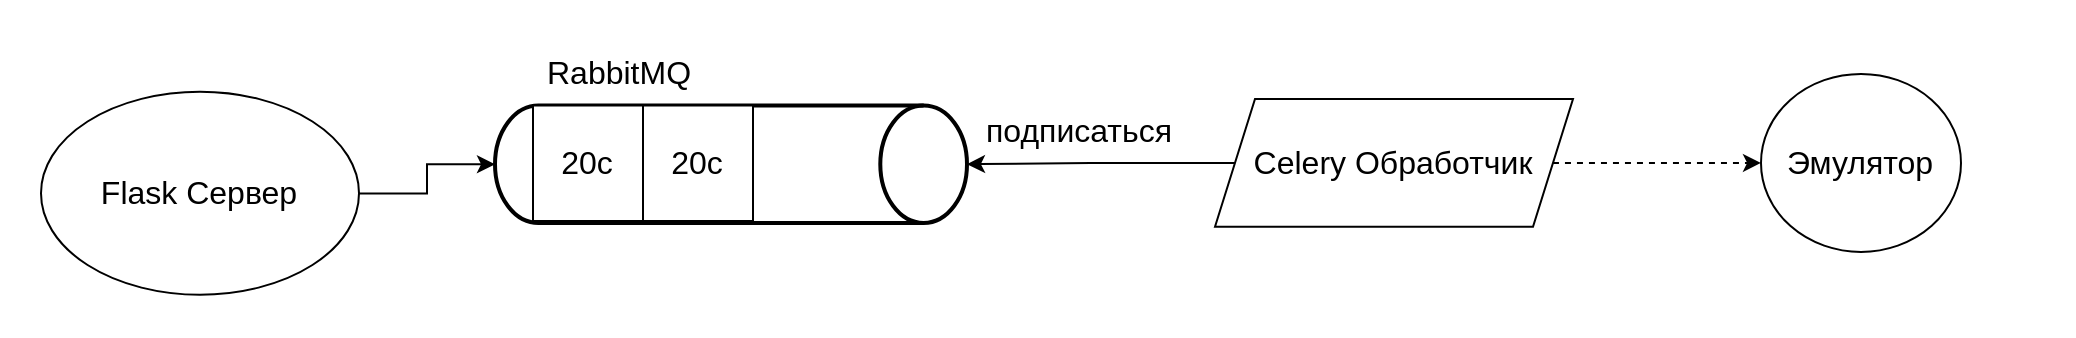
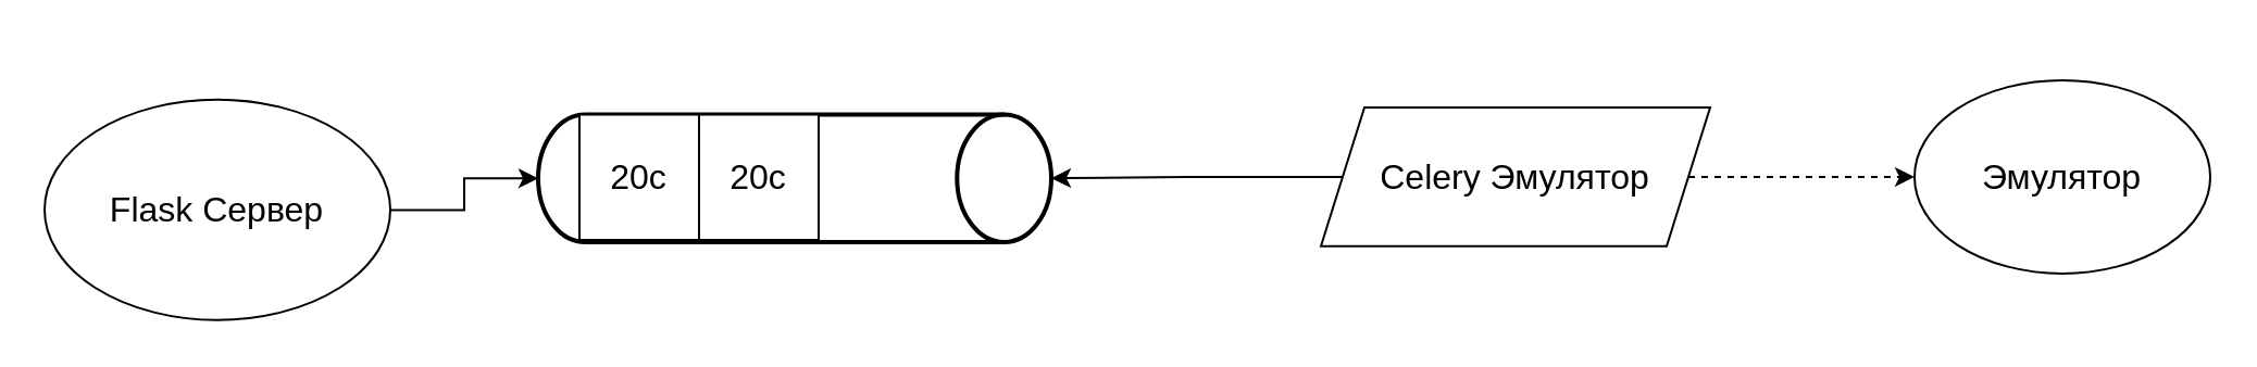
- <mxCell id="7" value="RabbitMQ" style="text;html=1;align=center;verticalAlign=middle;resizable=0;points=[];autosize=1;strokeColor=none;fillColor=none;strokeWidth=3;fontSize=16;labelBackgroundColor=default;" vertex="1" parent="1"><mxGeometry x="264" y="20.18" width="90" height="31" as="geometry" /></mxCell>
- <mxCell id="10" value="подписаться" style="text;html=1;align=center;verticalAlign=middle;resizable=0;points=[];autosize=1;strokeColor=none;fillColor=none;fontSize=16;" vertex="1" parent="1"><mxGeometry x="483" y="49" width="111" height="31" as="geometry" /></mxCell>
- <mxCell id="9" value="Celery Обработчик" style="shape=parallelogram;perimeter=parallelogramPerimeter;whiteSpace=wrap;html=1;fixedSize=1;fontSize=16;" vertex="1" parent="1"><mxGeometry x="607" y="49" width="179" height="63.88" as="geometry" /></mxCell>
+ <mxCell id="9" value="Celery Эмулятор" style="shape=parallelogram;perimeter=parallelogramPerimeter;whiteSpace=wrap;html=1;fixedSize=1;fontSize=16;" vertex="1" parent="1"><mxGeometry x="607" y="49" width="179" height="63.88" as="geometry" /></mxCell>
- <mxCell id="11" value="Эмулятор" style="ellipse;whiteSpace=wrap;html=1;fontSize=16;" vertex="1" parent="1"><mxGeometry x="880" y="36.44" width="100" height="89" as="geometry" /></mxCell>
+ <mxCell id="11" value="Эмулятор" style="ellipse;whiteSpace=wrap;html=1;fontSize=16;" vertex="1" parent="1"><mxGeometry x="880" y="36.44" width="136" height="89" as="geometry" /></mxCell>
